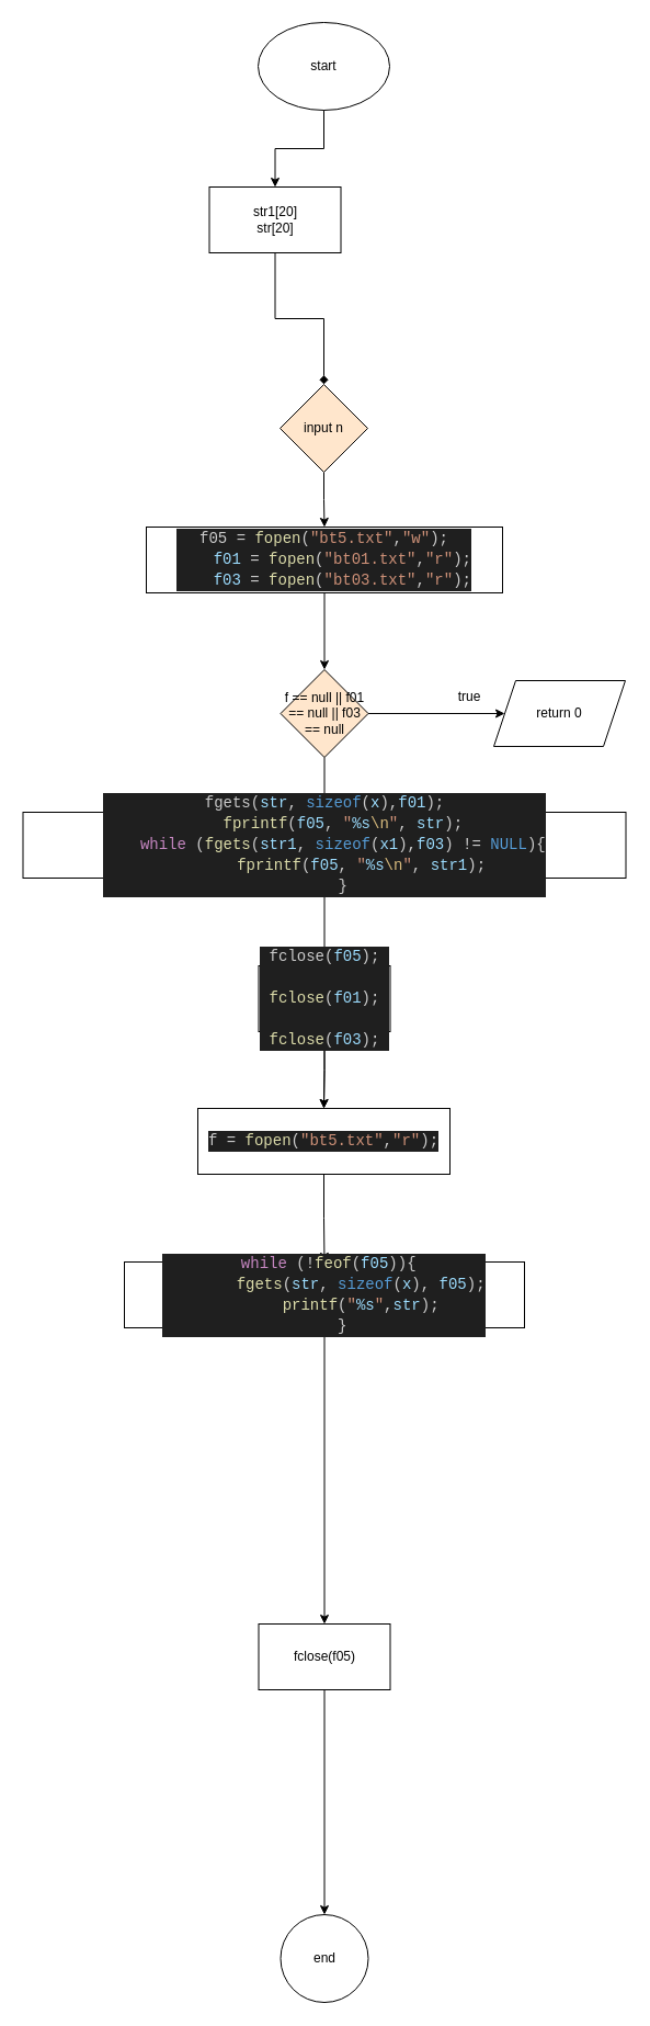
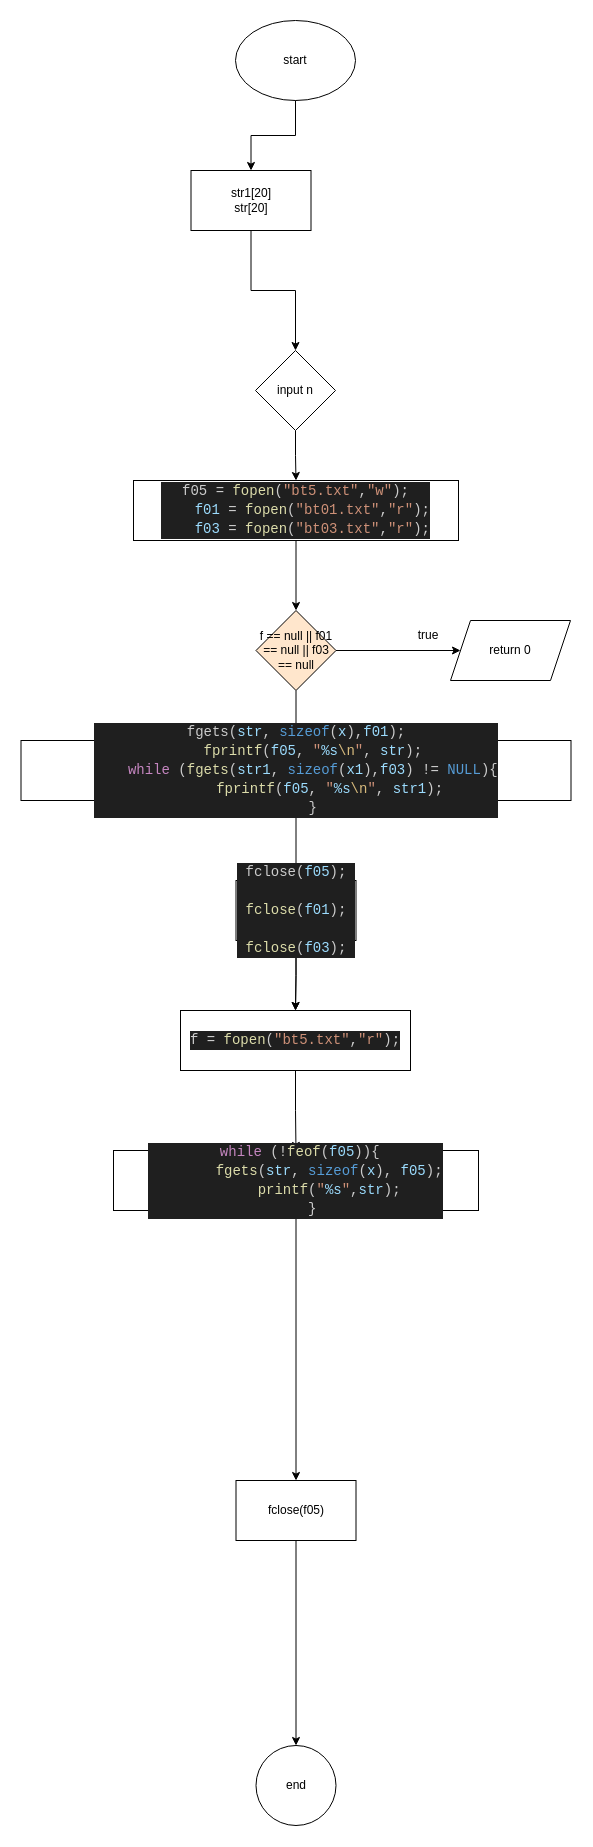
- <mxCell id="2" value="" style="edgeStyle=orthogonalEdgeStyle;rounded=0;orthogonalLoop=1;jettySize=auto;html=1;endArrow=diamond;" parent="1" source="26" target="5" edge="1"><mxGeometry relative="1" as="geometry" /></mxCell>
+ <mxCell id="2" value="" style="edgeStyle=orthogonalEdgeStyle;rounded=0;orthogonalLoop=1;jettySize=auto;html=1;" parent="1" source="26" target="5" edge="1"><mxGeometry relative="1" as="geometry" /></mxCell>
- <mxCell id="5" value="input n" style="rhombus;whiteSpace=wrap;html=1;fillColor=#ffe6cc;" parent="1" vertex="1"><mxGeometry x="255" y="350" width="80" height="80" as="geometry" /></mxCell>
+ <mxCell id="5" value="input n" style="rhombus;whiteSpace=wrap;html=1;" parent="1" vertex="1"><mxGeometry x="255" y="350" width="80" height="80" as="geometry" /></mxCell>
